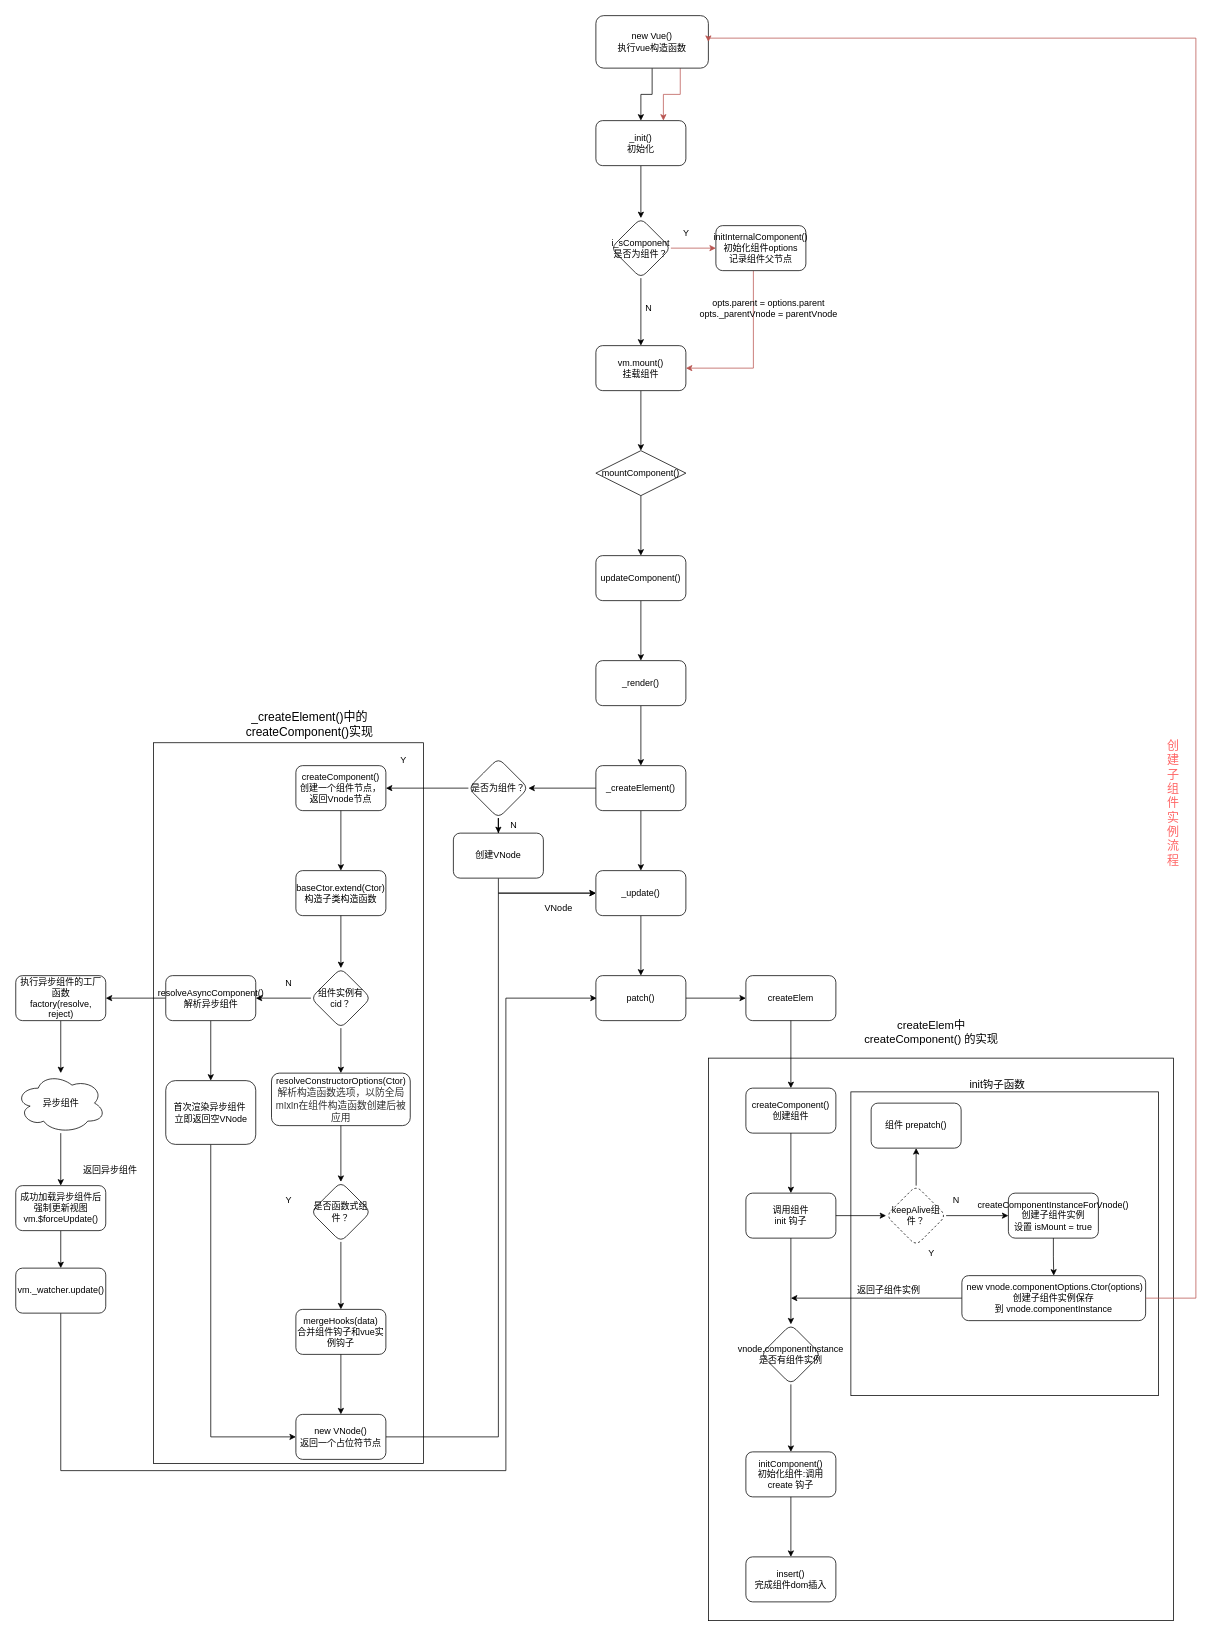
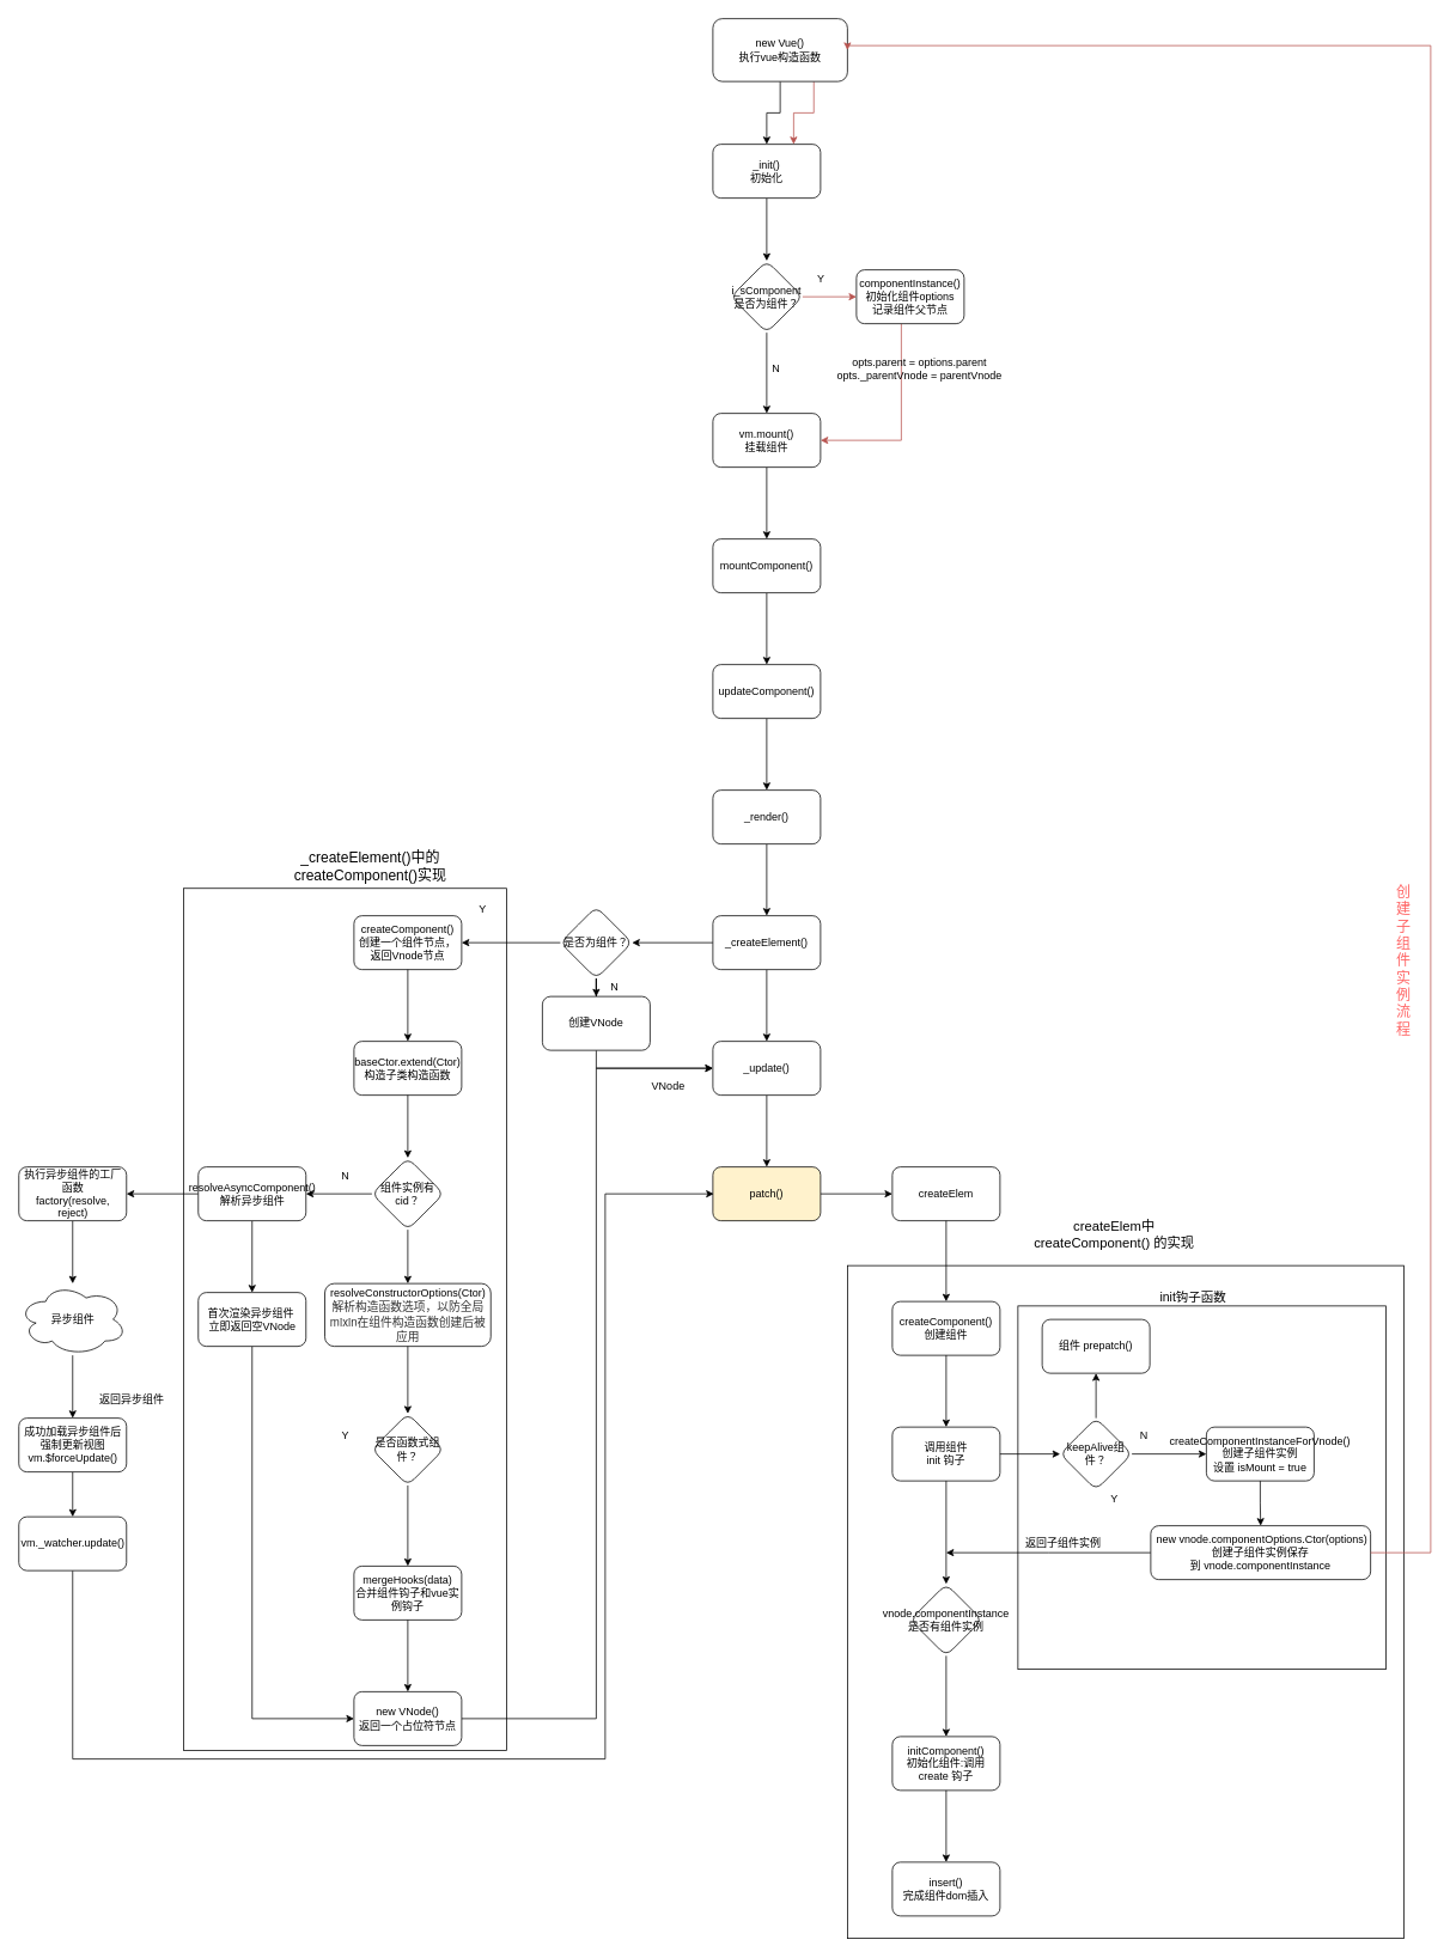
- <mxCell id="21" value="initInternalComponent()&lt;br&gt;初始化组件options&lt;br&gt;记录组件父节点" style="whiteSpace=wrap;html=1;rounded=1;" parent="1" vertex="1"><mxGeometry x="954" y="300" width="120" height="60" as="geometry" /></mxCell>
+ <mxCell id="21" value="componentInstance()&lt;br&gt;初始化组件options&lt;br&gt;记录组件父节点" style="whiteSpace=wrap;html=1;rounded=1;" parent="1" vertex="1"><mxGeometry x="954" y="300" width="120" height="60" as="geometry" /></mxCell>
- <mxCell id="15" value="mountComponent()" style="rhombus;whiteSpace=wrap;html=1;" parent="1" vertex="1"><mxGeometry x="794" y="600" width="120" height="60" as="geometry" /></mxCell>
+ <mxCell id="15" value="mountComponent()" style="whiteSpace=wrap;html=1;rounded=1;" parent="1" vertex="1"><mxGeometry x="794" y="600" width="120" height="60" as="geometry" /></mxCell>
- <mxCell id="33" value="patch()" style="whiteSpace=wrap;html=1;rounded=1;" parent="1" vertex="1"><mxGeometry x="794" y="1300" width="120" height="60" as="geometry" /></mxCell>
+ <mxCell id="33" value="patch()" style="whiteSpace=wrap;html=1;rounded=1;fillColor=#fff2cc;" parent="1" vertex="1"><mxGeometry x="794" y="1300" width="120" height="60" as="geometry" /></mxCell>
- <mxCell id="101" value="首次渲染异步组件&amp;nbsp;&lt;br&gt;立即返回空VNode" style="whiteSpace=wrap;html=1;rounded=1;" vertex="1" parent="1"><mxGeometry x="220.5" y="1440" width="120" height="85" as="geometry" /></mxCell>
+ <mxCell id="101" value="首次渲染异步组件&amp;nbsp;&lt;br&gt;立即返回空VNode" style="whiteSpace=wrap;html=1;rounded=1;" vertex="1" parent="1"><mxGeometry x="220.5" y="1440" width="120" height="60" as="geometry" /></mxCell>
- <mxCell id="47" value="keepAlive组件？" style="rhombus;whiteSpace=wrap;html=1;rounded=1;dashed=1;" parent="41" vertex="1"><mxGeometry x="237" y="220" width="80" height="80" as="geometry" /></mxCell>
+ <mxCell id="47" value="keepAlive组件？" style="rhombus;whiteSpace=wrap;html=1;rounded=1;" parent="41" vertex="1"><mxGeometry x="237" y="220" width="80" height="80" as="geometry" /></mxCell>
